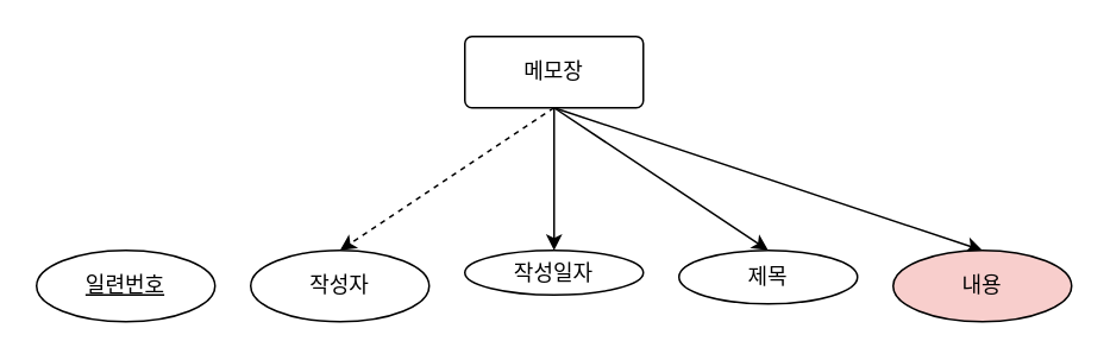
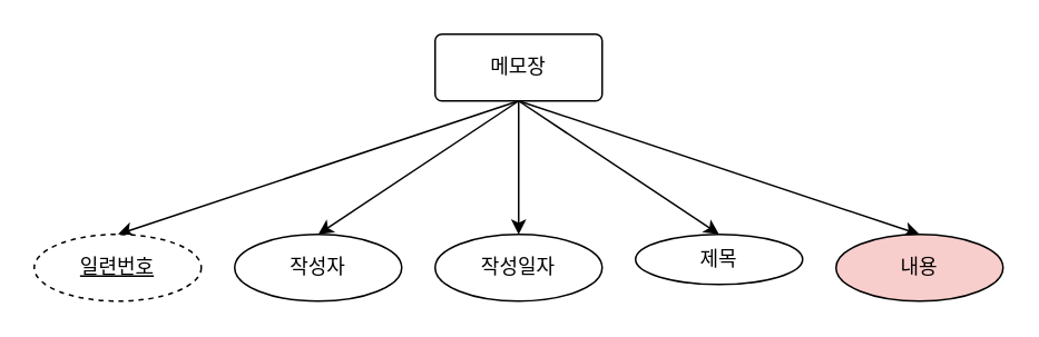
- <mxCell id="3" style="rounded=0;orthogonalLoop=1;jettySize=auto;html=1;entryX=0.5;entryY=0;entryDx=0;entryDy=0;exitX=0.5;exitY=1;exitDx=0;exitDy=0;dashed=1;" edge="1" parent="1" source="7" target="12"><mxGeometry relative="1" as="geometry" /></mxCell>
+ <mxCell id="3" style="rounded=0;orthogonalLoop=1;jettySize=auto;html=1;entryX=0.5;entryY=0;entryDx=0;entryDy=0;exitX=0.5;exitY=1;exitDx=0;exitDy=0;" edge="1" parent="1" source="7" target="12"><mxGeometry relative="1" as="geometry" /></mxCell>
+ <mxCell id="2" style="rounded=0;orthogonalLoop=1;jettySize=auto;html=1;entryX=0.5;entryY=0;entryDx=0;entryDy=0;exitX=0.5;exitY=1;exitDx=0;exitDy=0;" edge="1" parent="1" source="7" target="8"><mxGeometry relative="1" as="geometry" /></mxCell>
- <mxCell id="11" value="작성일자" style="ellipse;whiteSpace=wrap;html=1;align=center;" vertex="1" parent="1"><mxGeometry x="260" y="140" width="100" height="25" as="geometry" /></mxCell>
+ <mxCell id="11" value="작성일자" style="ellipse;whiteSpace=wrap;html=1;align=center;" vertex="1" parent="1"><mxGeometry x="260" y="140" width="100" height="40" as="geometry" /></mxCell>
- <mxCell id="8" value="일련번호" style="ellipse;whiteSpace=wrap;html=1;align=center;fontStyle=4;" vertex="1" parent="1"><mxGeometry x="20" y="140" width="100" height="40" as="geometry" /></mxCell>
+ <mxCell id="8" value="일련번호" style="ellipse;whiteSpace=wrap;html=1;align=center;fontStyle=4;dashed=1;" vertex="1" parent="1"><mxGeometry x="20" y="140" width="100" height="40" as="geometry" /></mxCell>
